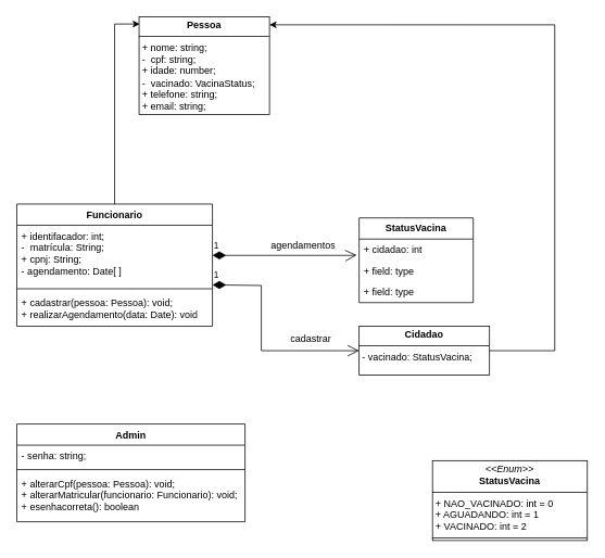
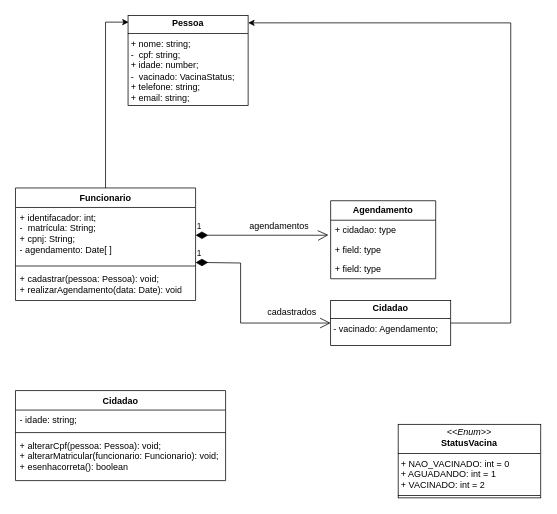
- <mxCell id="13" value="&lt;b&gt;StatusVacina&lt;/b&gt;" style="swimlane;fontStyle=0;childLayout=stackLayout;horizontal=1;startSize=26;fillColor=none;horizontalStack=0;resizeParent=1;resizeParentMax=0;resizeLast=0;collapsible=1;marginBottom=0;whiteSpace=wrap;html=1;" vertex="1" parent="1"><mxGeometry x="440" y="267" width="140" height="104" as="geometry" /></mxCell>
+ <mxCell id="13" value="&lt;b&gt;Agendamento&lt;/b&gt;" style="swimlane;fontStyle=0;childLayout=stackLayout;horizontal=1;startSize=26;fillColor=none;horizontalStack=0;resizeParent=1;resizeParentMax=0;resizeLast=0;collapsible=1;marginBottom=0;whiteSpace=wrap;html=1;" vertex="1" parent="1"><mxGeometry x="440" y="267" width="140" height="104" as="geometry" /></mxCell>
- <mxCell id="14" value="+ cidadao: int" style="text;strokeColor=none;fillColor=none;align=left;verticalAlign=top;spacingLeft=4;spacingRight=4;overflow=hidden;rotatable=0;points=[[0,0.5],[1,0.5]];portConstraint=eastwest;whiteSpace=wrap;html=1;" vertex="1" parent="13"><mxGeometry y="26" width="140" height="26" as="geometry" /></mxCell>
+ <mxCell id="14" value="+ cidadao: type" style="text;strokeColor=none;fillColor=none;align=left;verticalAlign=top;spacingLeft=4;spacingRight=4;overflow=hidden;rotatable=0;points=[[0,0.5],[1,0.5]];portConstraint=eastwest;whiteSpace=wrap;html=1;" vertex="1" parent="13"><mxGeometry y="26" width="140" height="26" as="geometry" /></mxCell>
- <mxCell id="12" value="&lt;p style=&quot;margin:0px;margin-top:4px;text-align:center;&quot;&gt;&lt;b&gt;Cidadao&lt;/b&gt;&lt;/p&gt;&lt;hr size=&quot;1&quot; style=&quot;border-style:solid;&quot;&gt;&lt;p style=&quot;margin:0px;margin-left:4px;&quot;&gt;- vacinado: StatusVacina;&lt;/p&gt;&lt;p style=&quot;margin:0px;margin-left:4px;&quot;&gt;&lt;br&gt;&lt;/p&gt;&lt;hr size=&quot;1&quot; style=&quot;border-style:solid;&quot;&gt;&lt;p style=&quot;margin:0px;margin-left:4px;&quot;&gt;&lt;br&gt;&lt;/p&gt;" style="verticalAlign=top;align=left;overflow=fill;html=1;whiteSpace=wrap;" parent="1" vertex="1"><mxGeometry x="440" y="400" width="160" height="60" as="geometry" /></mxCell>
+ <mxCell id="12" value="&lt;p style=&quot;margin:0px;margin-top:4px;text-align:center;&quot;&gt;&lt;b&gt;Cidadao&lt;/b&gt;&lt;/p&gt;&lt;hr size=&quot;1&quot; style=&quot;border-style:solid;&quot;&gt;&lt;p style=&quot;margin:0px;margin-left:4px;&quot;&gt;- vacinado: Agendamento;&lt;/p&gt;&lt;p style=&quot;margin:0px;margin-left:4px;&quot;&gt;&lt;br&gt;&lt;/p&gt;&lt;hr size=&quot;1&quot; style=&quot;border-style:solid;&quot;&gt;&lt;p style=&quot;margin:0px;margin-left:4px;&quot;&gt;&lt;br&gt;&lt;/p&gt;" style="verticalAlign=top;align=left;overflow=fill;html=1;whiteSpace=wrap;" parent="1" vertex="1"><mxGeometry x="440" y="400" width="160" height="60" as="geometry" /></mxCell>
- <mxCell id="21" value="cadastrar" style="text;strokeColor=none;fillColor=none;align=left;verticalAlign=top;spacingLeft=4;spacingRight=4;overflow=hidden;rotatable=0;points=[[0,0.5],[1,0.5]];portConstraint=eastwest;whiteSpace=wrap;html=1;" vertex="1" parent="1"><mxGeometry x="350" y="402" width="80" height="26" as="geometry" /></mxCell>
+ <mxCell id="21" value="cadastrados" style="text;strokeColor=none;fillColor=none;align=left;verticalAlign=top;spacingLeft=4;spacingRight=4;overflow=hidden;rotatable=0;points=[[0,0.5],[1,0.5]];portConstraint=eastwest;whiteSpace=wrap;html=1;" vertex="1" parent="1"><mxGeometry x="350" y="402" width="80" height="26" as="geometry" /></mxCell>
- <mxCell id="6" value="&lt;font style=&quot;vertical-align: inherit;&quot;&gt;&lt;font style=&quot;vertical-align: inherit;&quot;&gt;Admin&lt;/font&gt;&lt;/font&gt;" style="swimlane;fontStyle=1;align=center;verticalAlign=top;childLayout=stackLayout;horizontal=1;startSize=26;horizontalStack=0;resizeParent=1;resizeParentMax=0;resizeLast=0;collapsible=1;marginBottom=0;whiteSpace=wrap;html=1;" parent="1" vertex="1"><mxGeometry x="20" y="520" width="280" height="120" as="geometry" /></mxCell>
+ <mxCell id="6" value="&lt;font style=&quot;vertical-align: inherit;&quot;&gt;&lt;font style=&quot;vertical-align: inherit;&quot;&gt;Cidadao&lt;/font&gt;&lt;/font&gt;" style="swimlane;fontStyle=1;align=center;verticalAlign=top;childLayout=stackLayout;horizontal=1;startSize=26;horizontalStack=0;resizeParent=1;resizeParentMax=0;resizeLast=0;collapsible=1;marginBottom=0;whiteSpace=wrap;html=1;" parent="1" vertex="1"><mxGeometry x="20" y="520" width="280" height="120" as="geometry" /></mxCell>
- <mxCell id="7" value="&lt;font style=&quot;vertical-align: inherit;&quot;&gt;&lt;font style=&quot;vertical-align: inherit;&quot;&gt;&lt;font style=&quot;vertical-align: inherit;&quot;&gt;&lt;font style=&quot;vertical-align: inherit;&quot;&gt;- senha: string;&lt;/font&gt;&lt;/font&gt;&lt;/font&gt;&lt;/font&gt;" style="text;strokeColor=none;fillColor=none;align=left;verticalAlign=top;spacingLeft=4;spacingRight=4;overflow=hidden;rotatable=0;points=[[0,0.5],[1,0.5]];portConstraint=eastwest;whiteSpace=wrap;html=1;" parent="6" vertex="1"><mxGeometry y="26" width="280" height="26" as="geometry" /></mxCell>
+ <mxCell id="7" value="&lt;font style=&quot;vertical-align: inherit;&quot;&gt;&lt;font style=&quot;vertical-align: inherit;&quot;&gt;&lt;font style=&quot;vertical-align: inherit;&quot;&gt;&lt;font style=&quot;vertical-align: inherit;&quot;&gt;- idade: string;&lt;/font&gt;&lt;/font&gt;&lt;/font&gt;&lt;/font&gt;" style="text;strokeColor=none;fillColor=none;align=left;verticalAlign=top;spacingLeft=4;spacingRight=4;overflow=hidden;rotatable=0;points=[[0,0.5],[1,0.5]];portConstraint=eastwest;whiteSpace=wrap;html=1;" parent="6" vertex="1"><mxGeometry y="26" width="280" height="26" as="geometry" /></mxCell>
